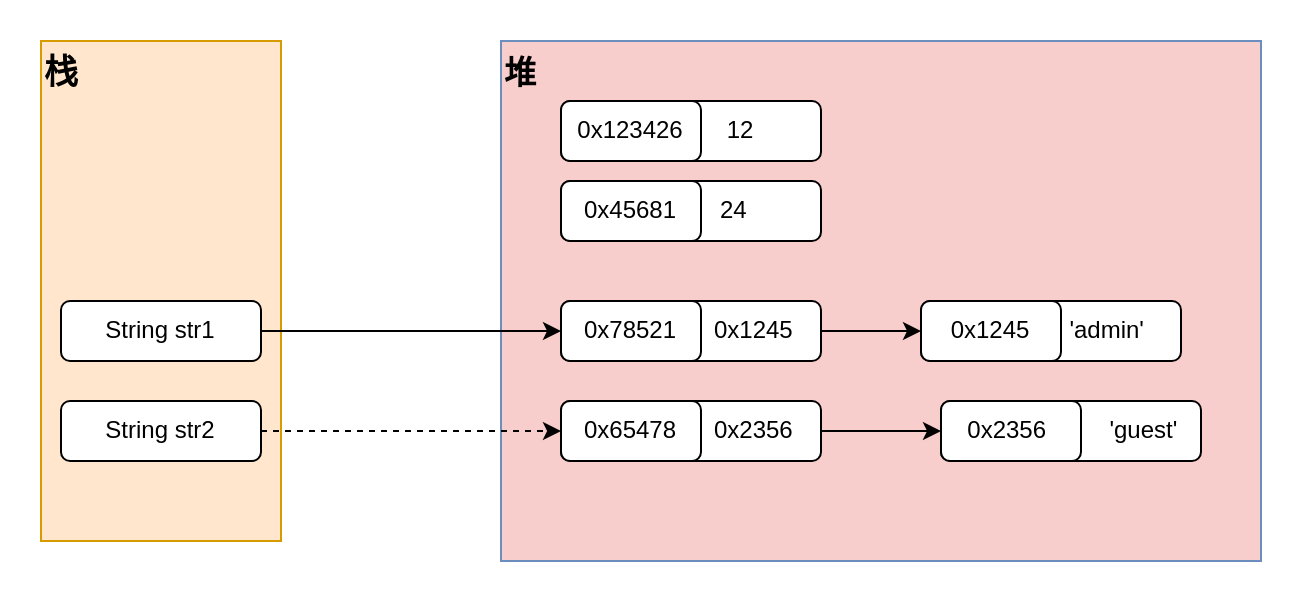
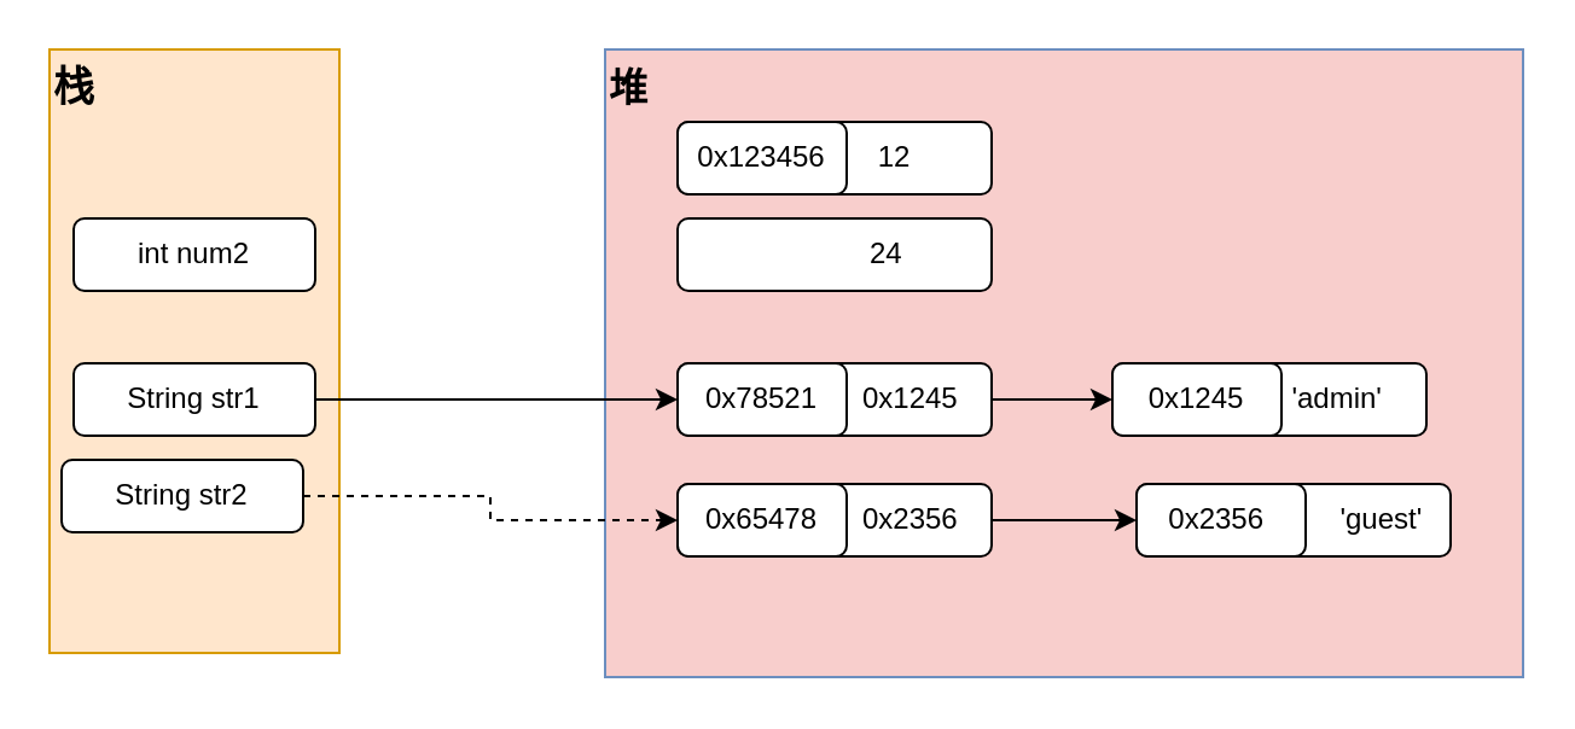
- <mxCell id="10" value="0x123426" style="rounded=1;whiteSpace=wrap;html=1;" vertex="1" parent="8"><mxGeometry width="70" height="30" as="geometry" /></mxCell>
+ <mxCell id="10" value="0x123456" style="rounded=1;whiteSpace=wrap;html=1;" vertex="1" parent="8"><mxGeometry width="70" height="30" as="geometry" /></mxCell>
+ <mxCell id="5" value="int num2" style="rounded=1;whiteSpace=wrap;html=1;" vertex="1" parent="2"><mxGeometry x="10" y="70" width="100" height="30" as="geometry" /></mxCell>
- <mxCell id="17" value="0x45681" style="rounded=1;whiteSpace=wrap;html=1;" vertex="1" parent="15"><mxGeometry width="70" height="30" as="geometry" /></mxCell>
- <mxCell id="7" value="String str2" style="rounded=1;whiteSpace=wrap;html=1;" vertex="1" parent="2"><mxGeometry x="10" y="180" width="100" height="30" as="geometry" /></mxCell>
+ <mxCell id="7" value="String str2" style="rounded=1;whiteSpace=wrap;html=1;" vertex="1" parent="2"><mxGeometry x="5" y="170" width="100" height="30" as="geometry" /></mxCell>
